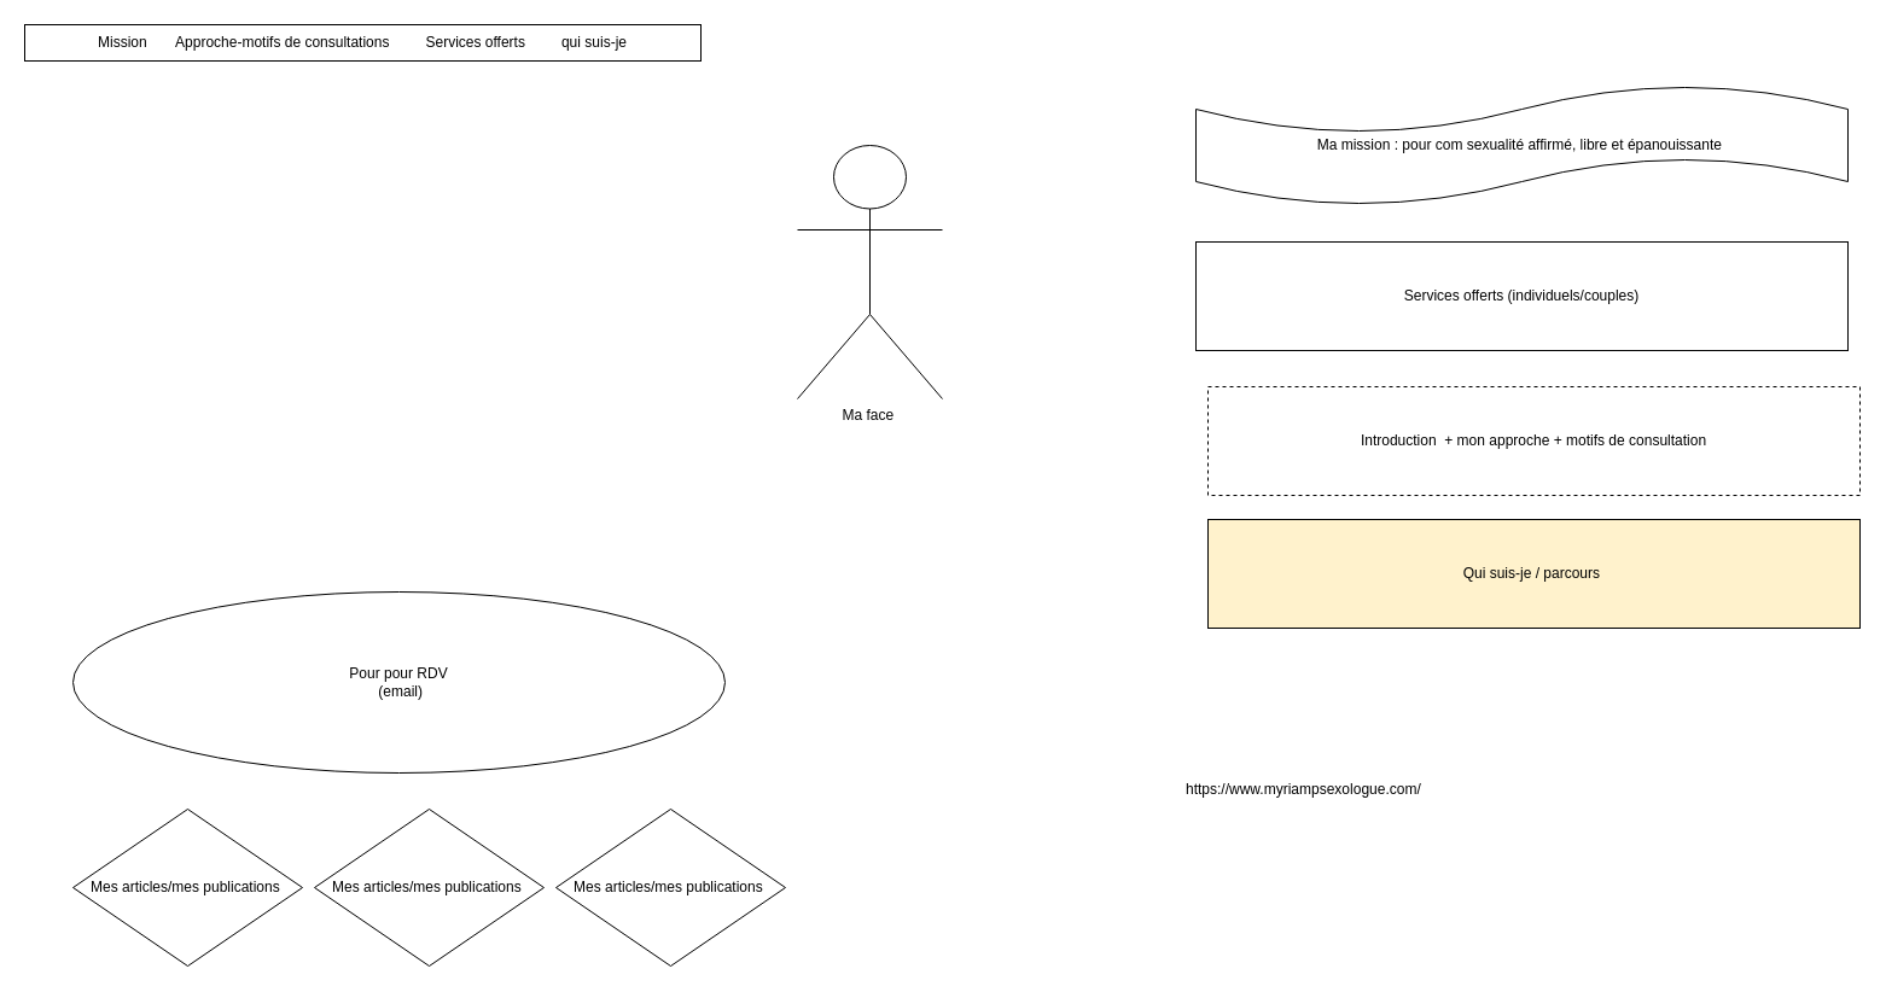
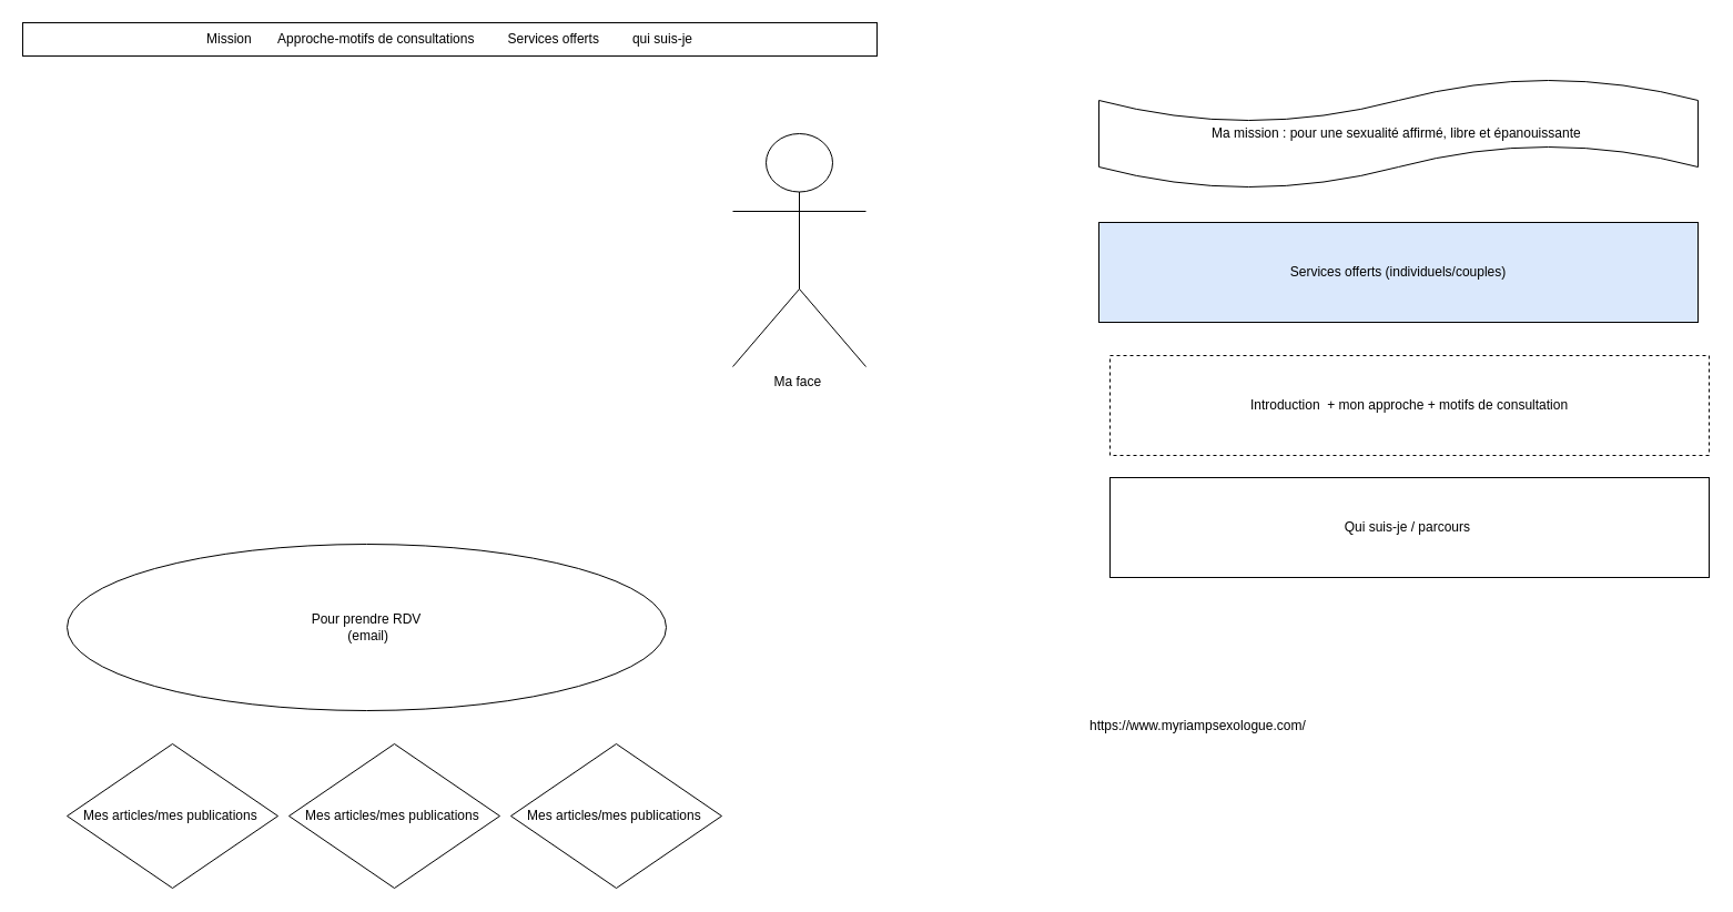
- <mxCell id="2" value="&lt;div style=&quot;text-align: justify;&quot;&gt;Mission&amp;nbsp; &amp;nbsp; &amp;nbsp; &amp;nbsp;Approche-motifs de consultations&amp;nbsp; &amp;nbsp; &amp;nbsp; &amp;nbsp; &amp;nbsp;Services offerts&amp;nbsp; &amp;nbsp; &amp;nbsp; &amp;nbsp; &amp;nbsp;qui suis-je&lt;/div&gt;" style="rounded=0;whiteSpace=wrap;html=1;" parent="1" vertex="1"><mxGeometry x="20" y="20" width="560" height="30" as="geometry" /></mxCell>
+ <mxCell id="2" value="&lt;div style=&quot;text-align: justify;&quot;&gt;Mission&amp;nbsp; &amp;nbsp; &amp;nbsp; &amp;nbsp;Approche-motifs de consultations&amp;nbsp; &amp;nbsp; &amp;nbsp; &amp;nbsp; &amp;nbsp;Services offerts&amp;nbsp; &amp;nbsp; &amp;nbsp; &amp;nbsp; &amp;nbsp;qui suis-je&lt;/div&gt;" style="rounded=0;whiteSpace=wrap;html=1;" parent="1" vertex="1"><mxGeometry x="20" y="20" width="770" height="30" as="geometry" /></mxCell>
- <mxCell id="4" value="Ma mission : pour com sexualité affirmé, libre et épanouissante&amp;nbsp;" style="shape=tape;whiteSpace=wrap;html=1;" parent="1" vertex="1"><mxGeometry x="990" y="70" width="540" height="100" as="geometry" /></mxCell>
+ <mxCell id="4" value="Ma mission : pour une sexualité affirmé, libre et épanouissante&amp;nbsp;" style="shape=tape;whiteSpace=wrap;html=1;" parent="1" vertex="1"><mxGeometry x="990" y="70" width="540" height="100" as="geometry" /></mxCell>
- <mxCell id="6" value="Services offerts (individuels/couples)" style="rounded=0;whiteSpace=wrap;html=1;" parent="1" vertex="1"><mxGeometry x="990" y="200" width="540" height="90" as="geometry" /></mxCell>
+ <mxCell id="6" value="Services offerts (individuels/couples)" style="rounded=0;whiteSpace=wrap;html=1;fillColor=#dae8fc;" parent="1" vertex="1"><mxGeometry x="990" y="200" width="540" height="90" as="geometry" /></mxCell>
- <mxCell id="7" value="Qui suis-je / parcours&amp;nbsp;" style="rounded=0;whiteSpace=wrap;html=1;fillColor=#fff2cc;" parent="1" vertex="1"><mxGeometry x="1000" y="430" width="540" height="90" as="geometry" /></mxCell>
+ <mxCell id="7" value="Qui suis-je / parcours&amp;nbsp;" style="rounded=0;whiteSpace=wrap;html=1;" parent="1" vertex="1"><mxGeometry x="1000" y="430" width="540" height="90" as="geometry" /></mxCell>
- <mxCell id="9" value="Pour pour RDV&lt;div&gt;&amp;nbsp;(email)&lt;/div&gt;" style="ellipse;whiteSpace=wrap;html=1;" parent="1" vertex="1"><mxGeometry x="60" y="490" width="540" height="150" as="geometry" /></mxCell>
+ <mxCell id="9" value="Pour prendre RDV&lt;div&gt;&amp;nbsp;(email)&lt;/div&gt;" style="ellipse;whiteSpace=wrap;html=1;" parent="1" vertex="1"><mxGeometry x="60" y="490" width="540" height="150" as="geometry" /></mxCell>
